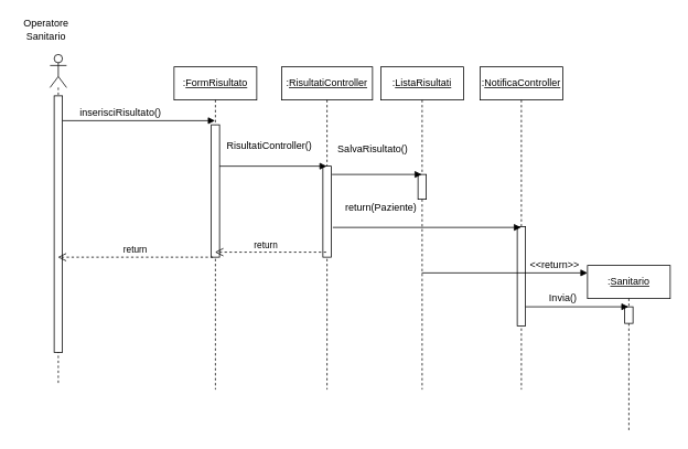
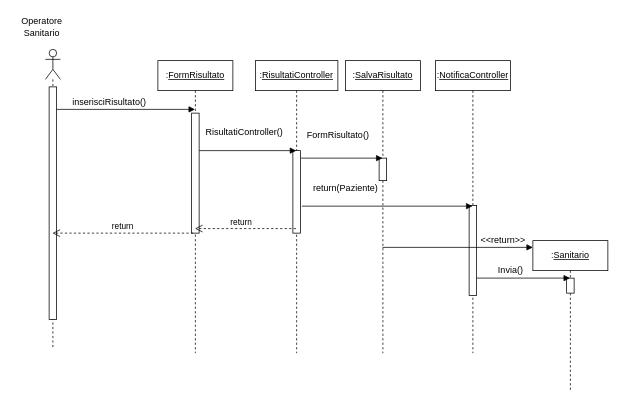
- <mxCell id="10" value=":&lt;u&gt;ListaRisultati&lt;/u&gt;" style="shape=umlLifeline;perimeter=lifelinePerimeter;whiteSpace=wrap;html=1;container=1;collapsible=0;recursiveResize=0;outlineConnect=0;" parent="1" vertex="1"><mxGeometry x="460" y="80" width="100" height="390" as="geometry" /></mxCell>
+ <mxCell id="10" value=":&lt;u&gt;SalvaRisultato&lt;/u&gt;" style="shape=umlLifeline;perimeter=lifelinePerimeter;whiteSpace=wrap;html=1;container=1;collapsible=0;recursiveResize=0;outlineConnect=0;" parent="1" vertex="1"><mxGeometry x="460" y="80" width="100" height="390" as="geometry" /></mxCell>
- <mxCell id="18" value="SalvaRisultato()" style="text;html=1;align=center;verticalAlign=middle;resizable=0;points=[];autosize=1;" parent="1" vertex="1"><mxGeometry x="400" y="170" width="100" height="20" as="geometry" /></mxCell>
+ <mxCell id="18" value="FormRisultato()" style="text;html=1;align=center;verticalAlign=middle;resizable=0;points=[];autosize=1;" parent="1" vertex="1"><mxGeometry x="400" y="170" width="100" height="20" as="geometry" /></mxCell>
